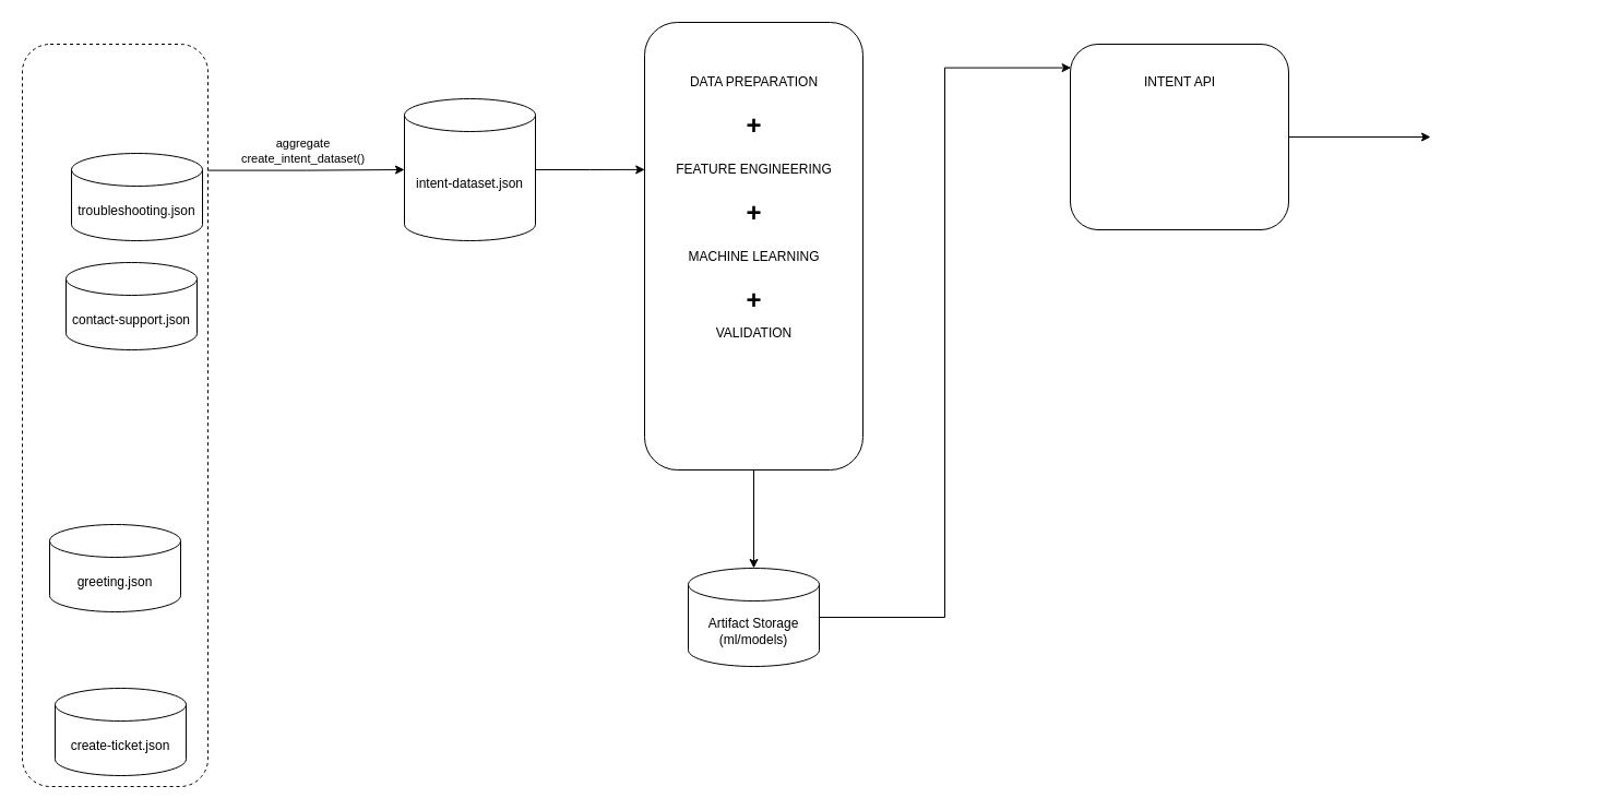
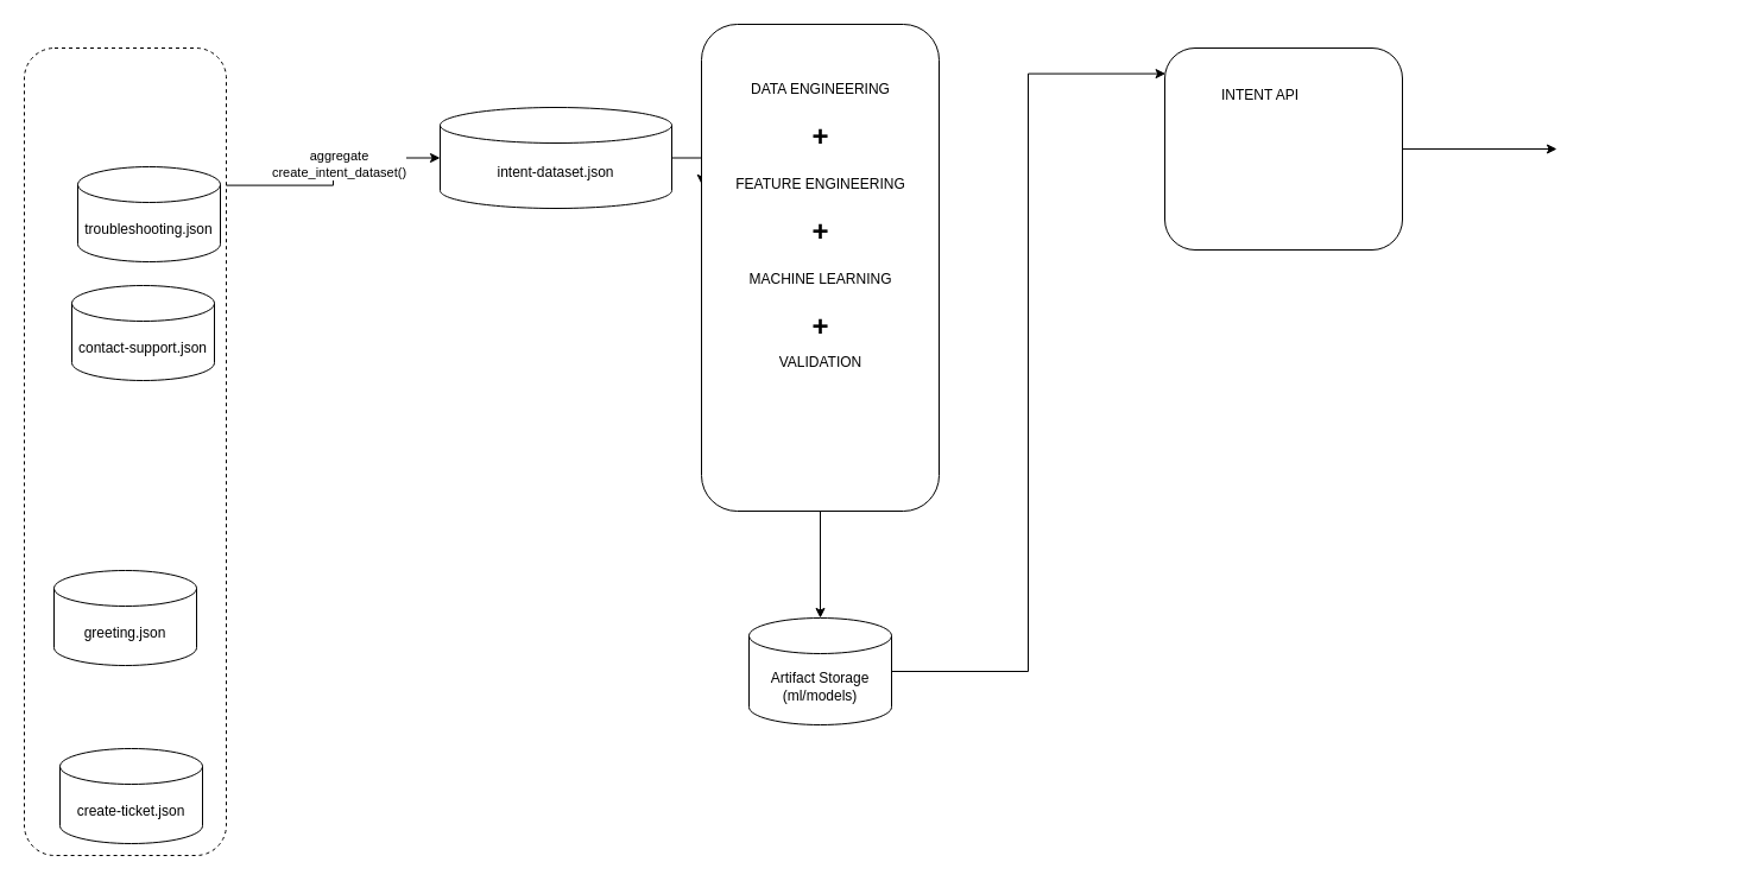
- <mxCell id="14" value="DATA PREPARATION" style="text;html=1;align=center;verticalAlign=middle;resizable=0;points=[];autosize=1;strokeColor=none;fillColor=none;" vertex="1" parent="1"><mxGeometry x="620" y="60" width="140" height="30" as="geometry" /></mxCell>
+ <mxCell id="14" value="DATA ENGINEERING" style="text;html=1;align=center;verticalAlign=middle;resizable=0;points=[];autosize=1;strokeColor=none;fillColor=none;" vertex="1" parent="1"><mxGeometry x="620" y="60" width="140" height="30" as="geometry" /></mxCell>
- <mxCell id="29" value="INTENT API" style="text;html=1;align=center;verticalAlign=middle;resizable=0;points=[];autosize=1;strokeColor=none;fillColor=none;" vertex="1" parent="1"><mxGeometry x="1035" y="60" width="90" height="30" as="geometry" /></mxCell>
+ <mxCell id="29" value="INTENT API" style="text;html=1;align=center;verticalAlign=middle;resizable=0;points=[];autosize=1;strokeColor=none;fillColor=none;" vertex="1" parent="1"><mxGeometry x="1015" y="65" width="90" height="30" as="geometry" /></mxCell>
- <mxCell id="11" value="intent-dataset.json" style="shape=cylinder3;whiteSpace=wrap;html=1;boundedLbl=1;backgroundOutline=1;size=15;" vertex="1" parent="1"><mxGeometry x="370" y="90" width="120" height="130" as="geometry" /></mxCell>
+ <mxCell id="11" value="intent-dataset.json" style="shape=cylinder3;whiteSpace=wrap;html=1;boundedLbl=1;backgroundOutline=1;size=15;" vertex="1" parent="1"><mxGeometry x="370" y="90" width="195" height="85" as="geometry" /></mxCell>
